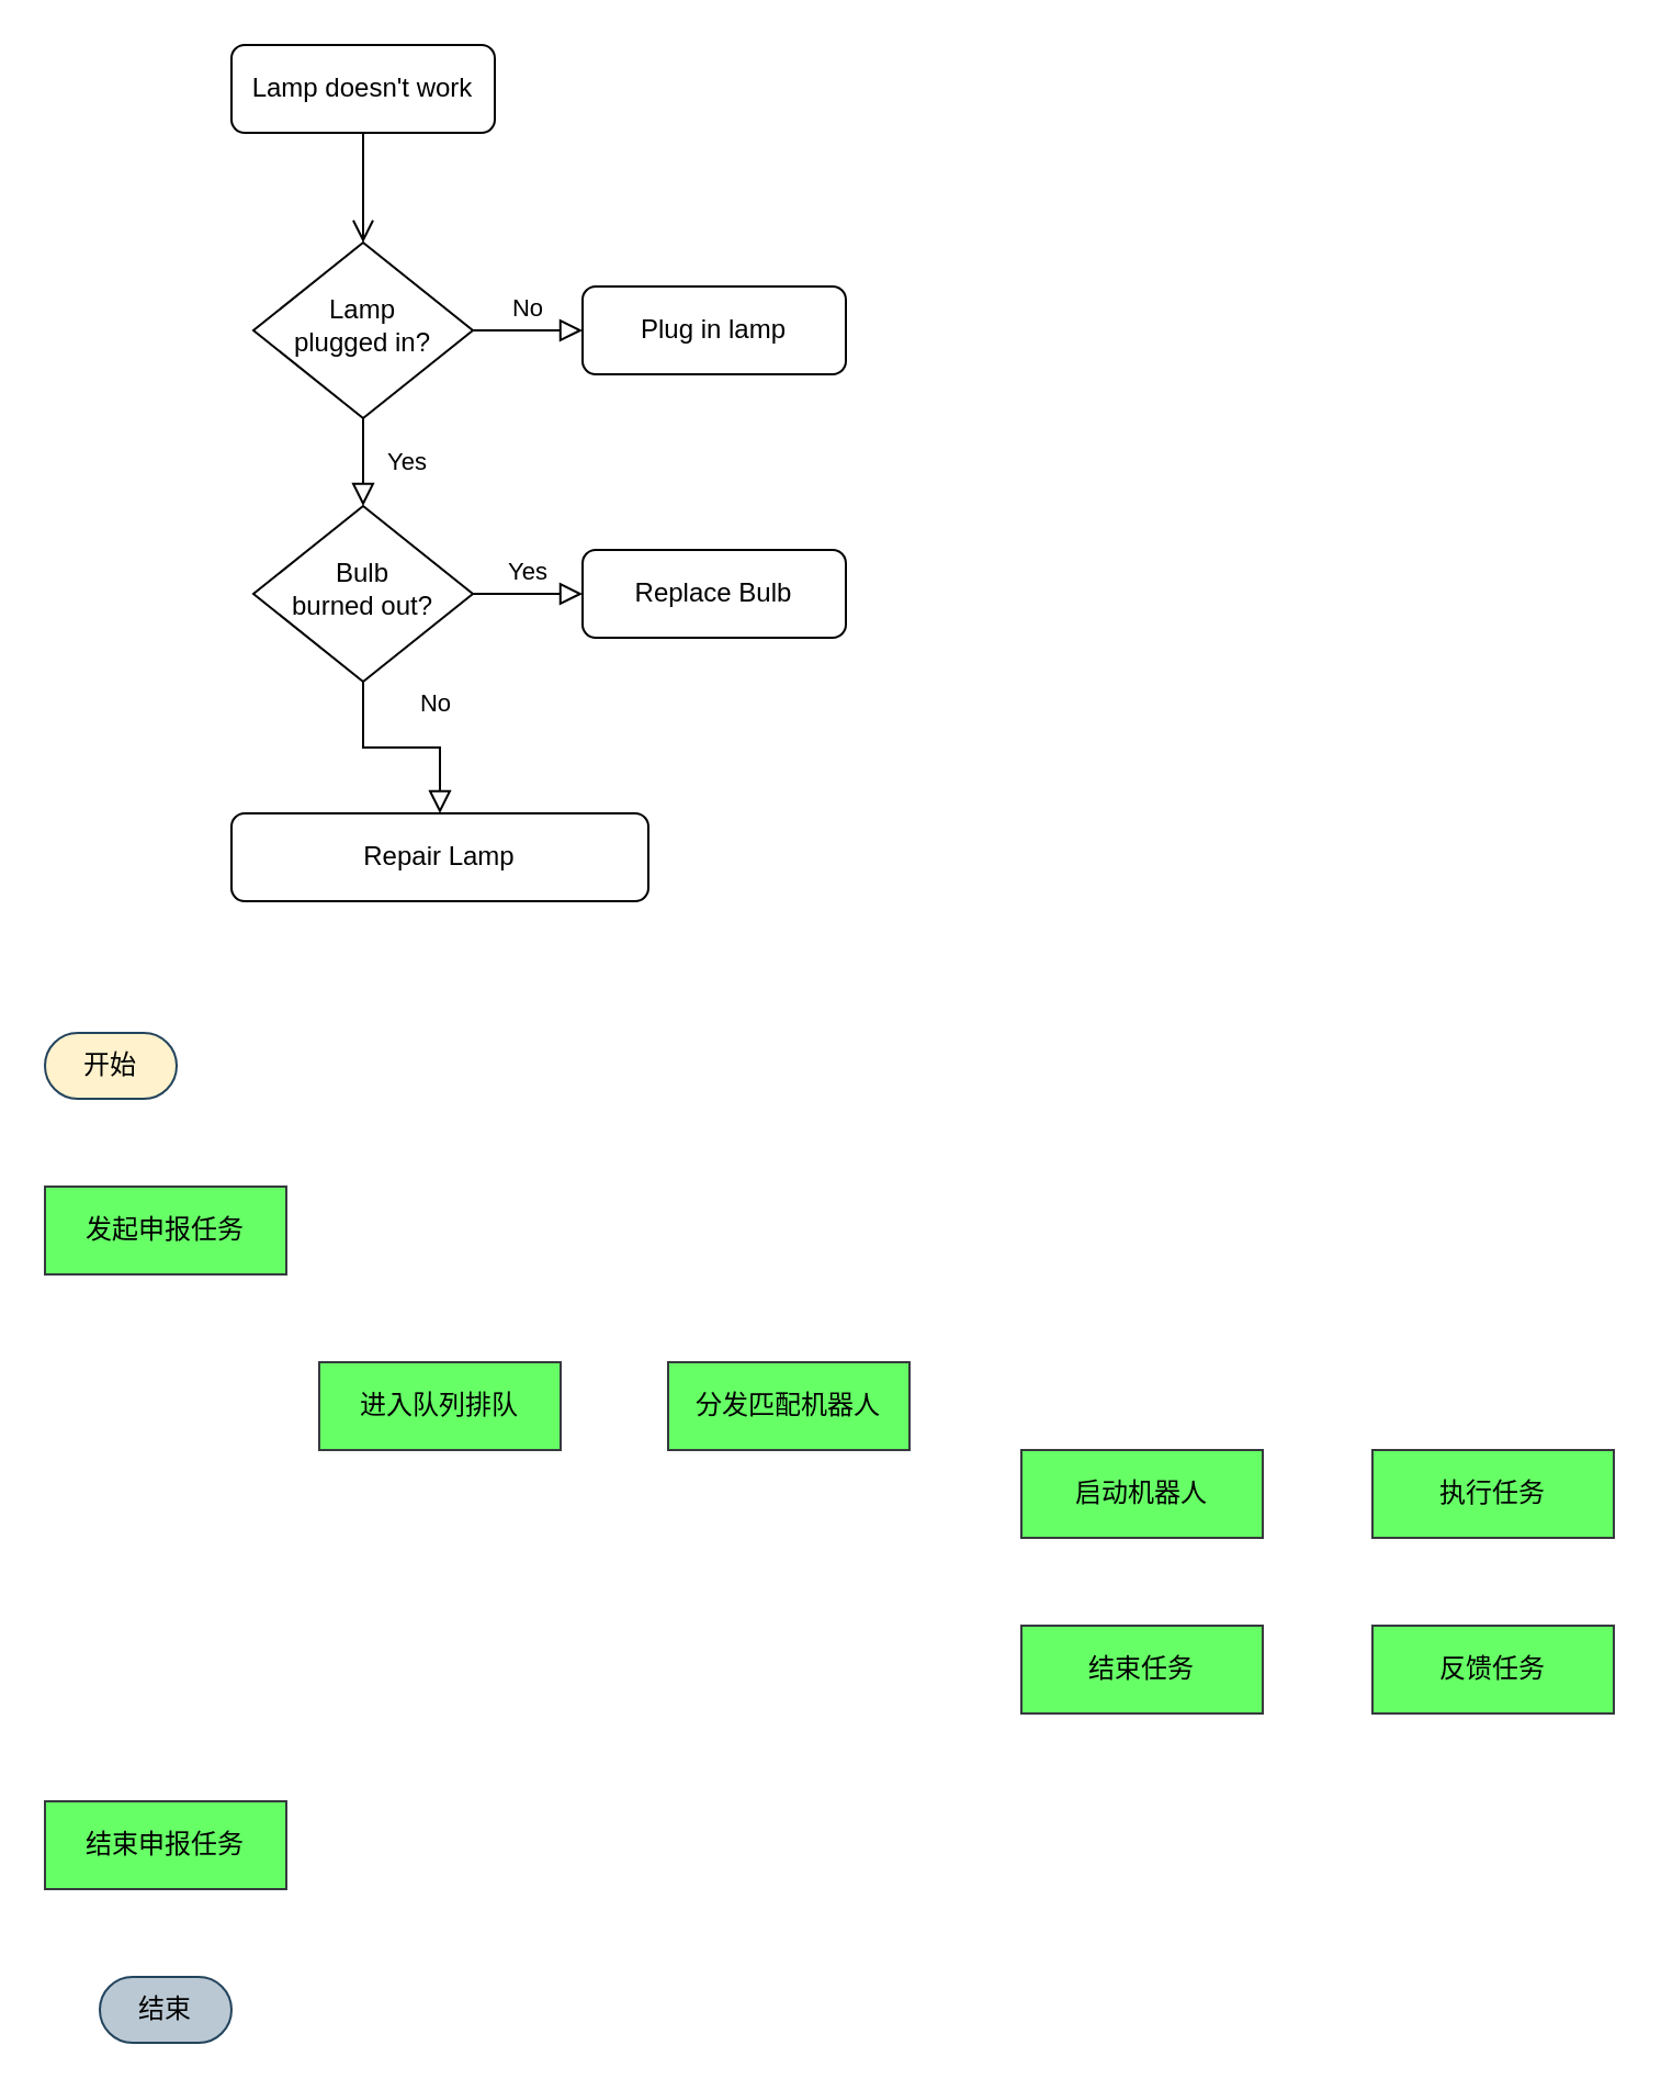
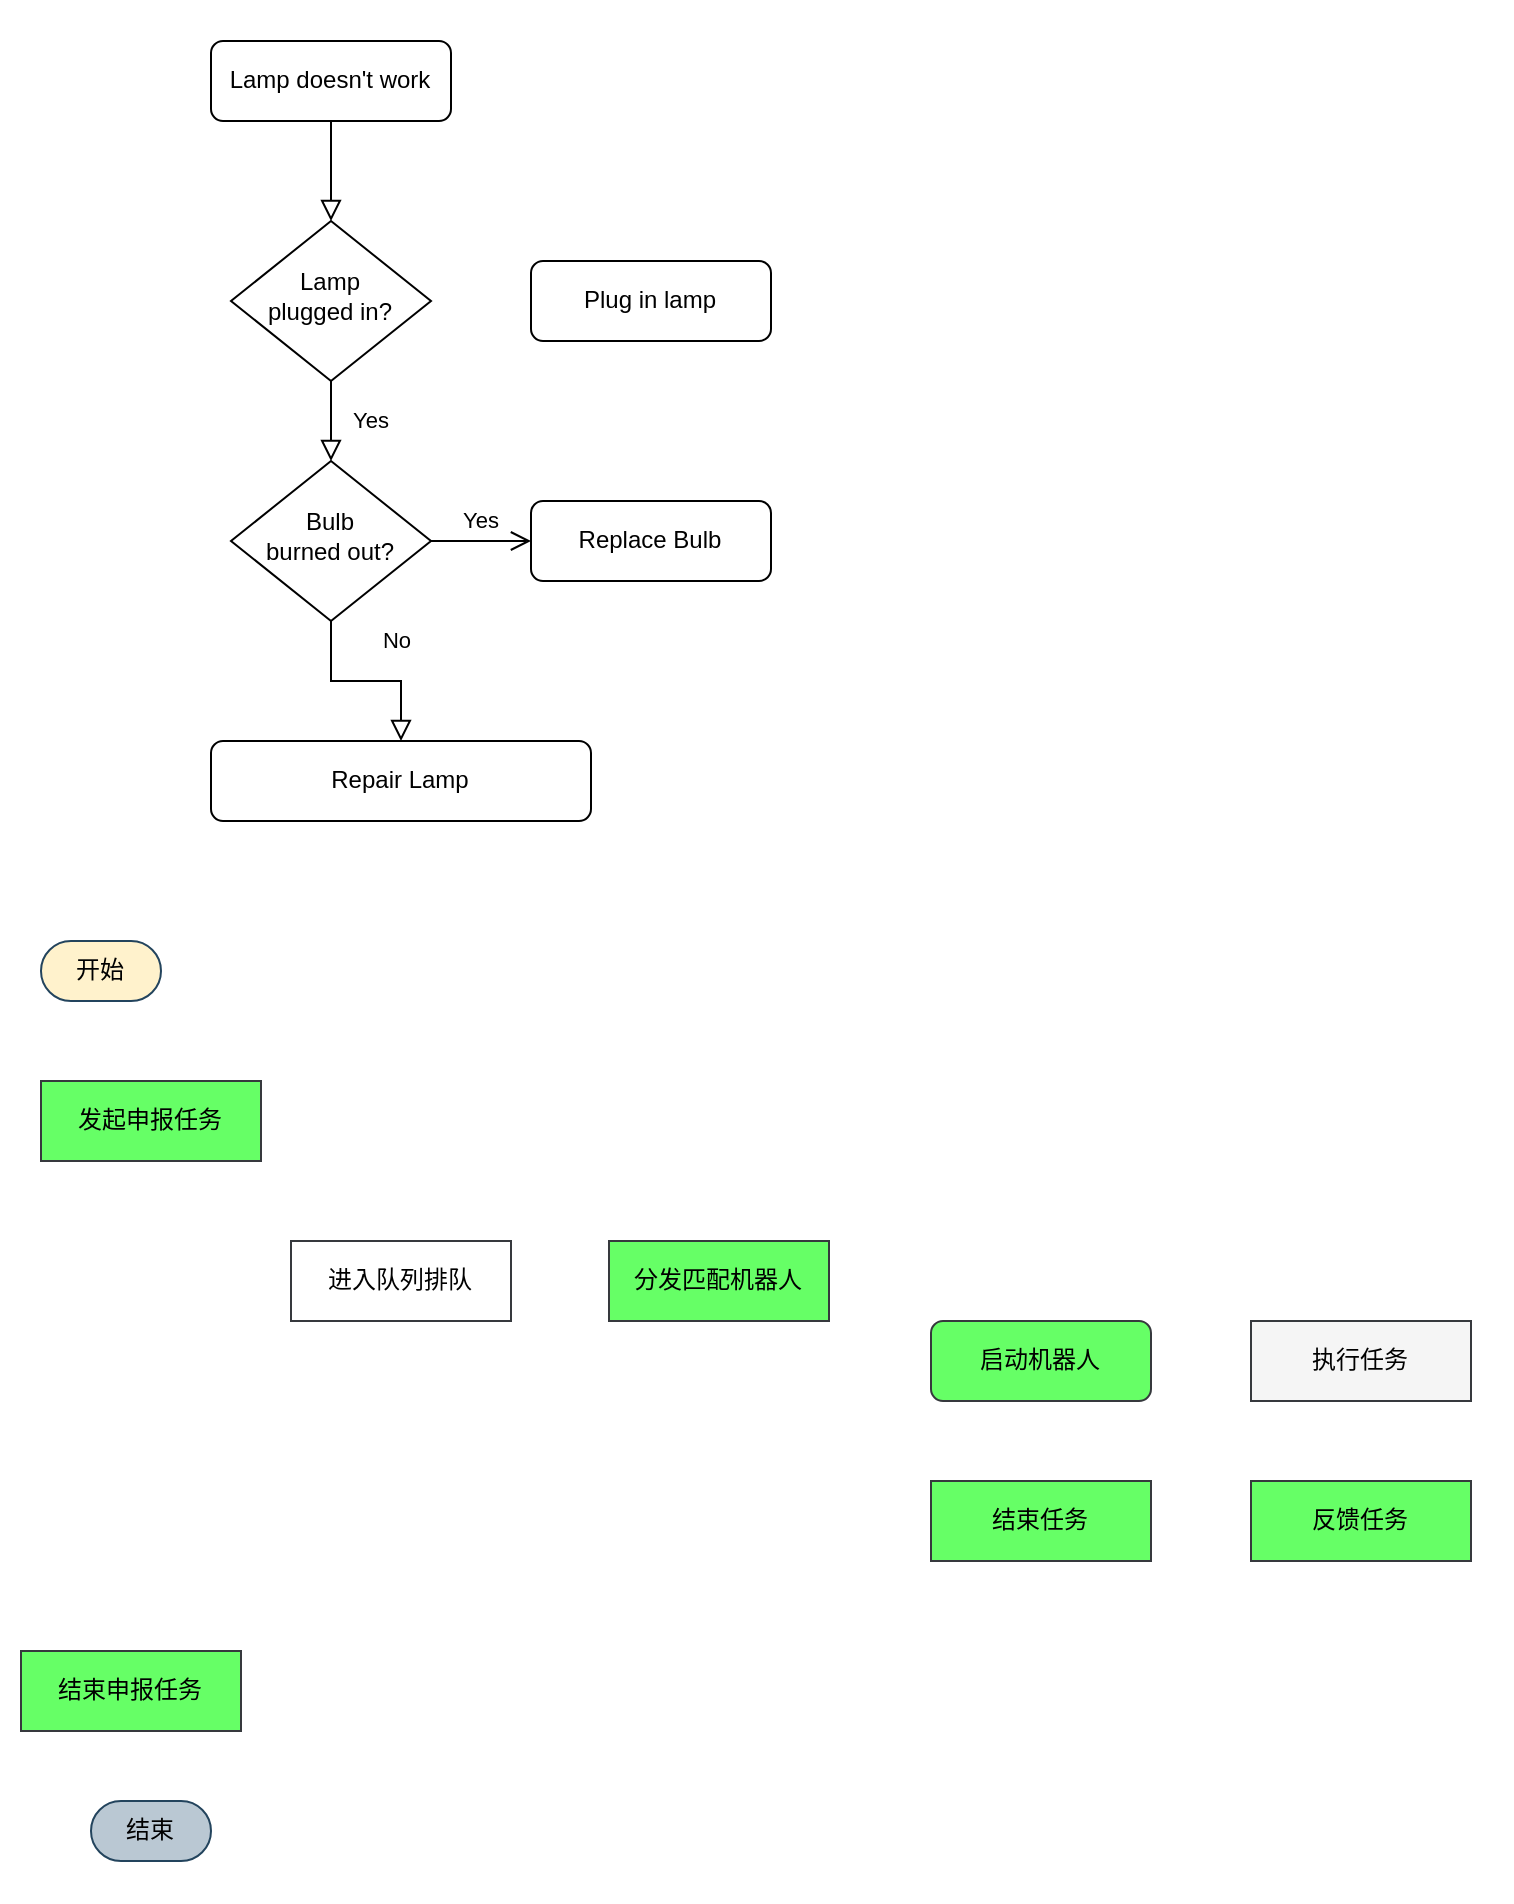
- <mxCell id="2" value="" style="rounded=0;html=1;jettySize=auto;orthogonalLoop=1;fontSize=11;endArrow=open;endFill=0;endSize=8;strokeWidth=1;shadow=0;labelBackgroundColor=none;edgeStyle=orthogonalEdgeStyle;" parent="1" source="3" target="6" edge="1"><mxGeometry relative="1" as="geometry" /></mxCell>
+ <mxCell id="2" value="" style="rounded=0;html=1;jettySize=auto;orthogonalLoop=1;fontSize=11;endArrow=block;endFill=0;endSize=8;strokeWidth=1;shadow=0;labelBackgroundColor=none;edgeStyle=orthogonalEdgeStyle;" parent="1" source="3" target="6" edge="1"><mxGeometry relative="1" as="geometry" /></mxCell>
- <mxCell id="5" value="No" style="edgeStyle=orthogonalEdgeStyle;rounded=0;html=1;jettySize=auto;orthogonalLoop=1;fontSize=11;endArrow=block;endFill=0;endSize=8;strokeWidth=1;shadow=0;labelBackgroundColor=none;" parent="1" source="6" target="7" edge="1"><mxGeometry y="10" relative="1" as="geometry"><mxPoint as="offset" /></mxGeometry></mxCell>
- <mxCell id="9" value="Yes" style="edgeStyle=orthogonalEdgeStyle;rounded=0;html=1;jettySize=auto;orthogonalLoop=1;fontSize=11;endArrow=block;endFill=0;endSize=8;strokeWidth=1;shadow=0;labelBackgroundColor=none;" parent="1" source="10" target="12" edge="1"><mxGeometry y="10" relative="1" as="geometry"><mxPoint as="offset" /></mxGeometry></mxCell>
+ <mxCell id="9" value="Yes" style="edgeStyle=orthogonalEdgeStyle;rounded=0;html=1;jettySize=auto;orthogonalLoop=1;fontSize=11;endArrow=open;endFill=0;endSize=8;strokeWidth=1;shadow=0;labelBackgroundColor=none;" parent="1" source="10" target="12" edge="1"><mxGeometry y="10" relative="1" as="geometry"><mxPoint as="offset" /></mxGeometry></mxCell>
- <mxCell id="16" value="进入队列排队" style="rounded=0;whiteSpace=wrap;html=1;fillColor=#66FF66;strokeColor=#36393d;" vertex="1" parent="1"><mxGeometry x="145" y="620" width="110" height="40" as="geometry" /></mxCell>
+ <mxCell id="16" value="进入队列排队" style="rounded=0;whiteSpace=wrap;html=1;fillColor=#ffffff;strokeColor=#36393d;" vertex="1" parent="1"><mxGeometry x="145" y="620" width="110" height="40" as="geometry" /></mxCell>
- <mxCell id="18" value="启动机器人" style="rounded=0;whiteSpace=wrap;html=1;fillColor=#66FF66;strokeColor=#36393d;" vertex="1" parent="1"><mxGeometry x="465" y="660" width="110" height="40" as="geometry" /></mxCell>
+ <mxCell id="18" value="启动机器人" style="whiteSpace=wrap;html=1;fillColor=#66FF66;strokeColor=#36393d;rounded=1;" vertex="1" parent="1"><mxGeometry x="465" y="660" width="110" height="40" as="geometry" /></mxCell>
- <mxCell id="19" value="执行任务" style="rounded=0;whiteSpace=wrap;html=1;fillColor=#66FF66;strokeColor=#36393d;" vertex="1" parent="1"><mxGeometry x="625" y="660" width="110" height="40" as="geometry" /></mxCell>
+ <mxCell id="19" value="执行任务" style="rounded=0;whiteSpace=wrap;html=1;fillColor=#f5f5f5;strokeColor=#36393d;" vertex="1" parent="1"><mxGeometry x="625" y="660" width="110" height="40" as="geometry" /></mxCell>
- <mxCell id="22" value="结束申报任务" style="rounded=0;whiteSpace=wrap;html=1;fillColor=#66FF66;strokeColor=#36393d;" vertex="1" parent="1"><mxGeometry x="20" y="820" width="110" height="40" as="geometry" /></mxCell>
+ <mxCell id="22" value="结束申报任务" style="rounded=0;whiteSpace=wrap;html=1;fillColor=#66FF66;strokeColor=#36393d;" vertex="1" parent="1"><mxGeometry x="10" y="825" width="110" height="40" as="geometry" /></mxCell>
